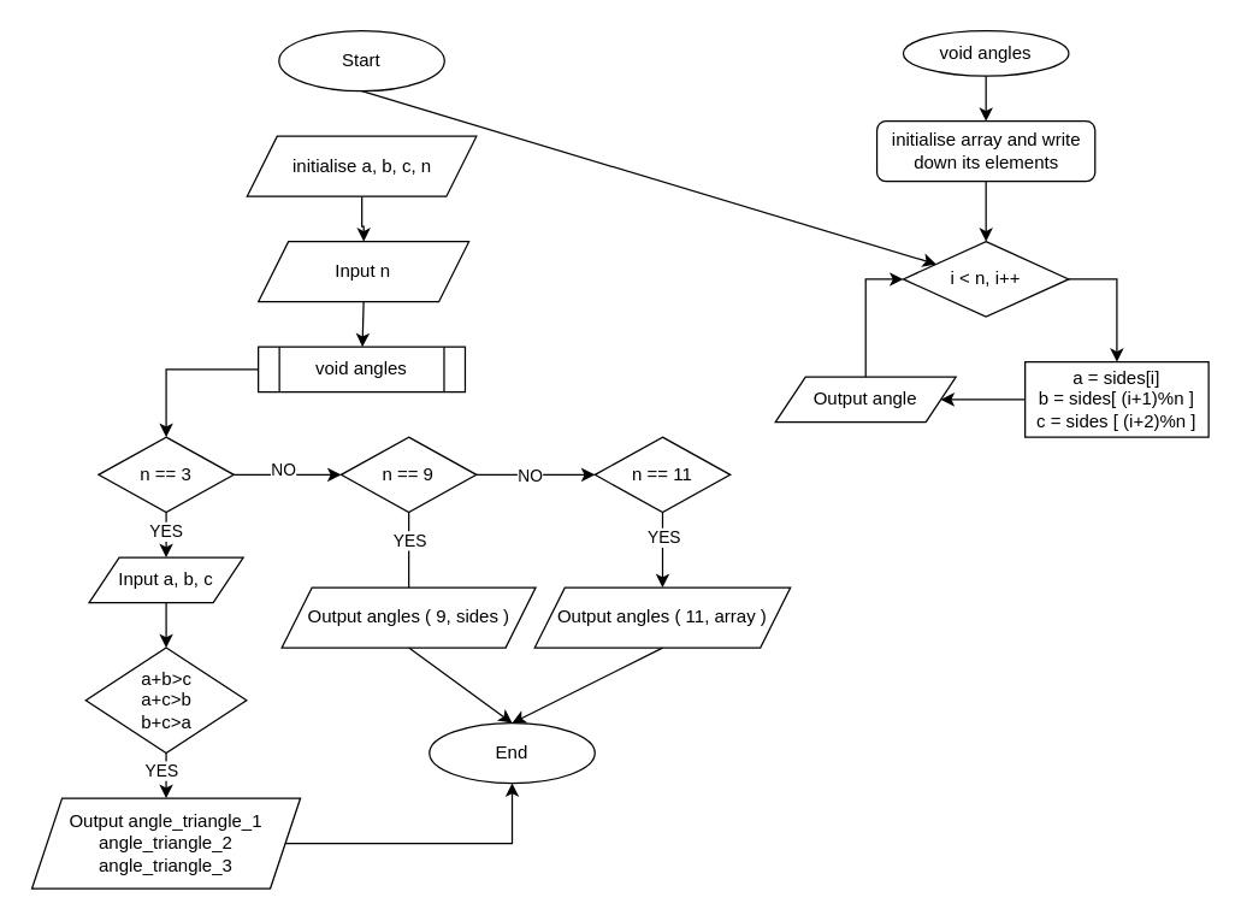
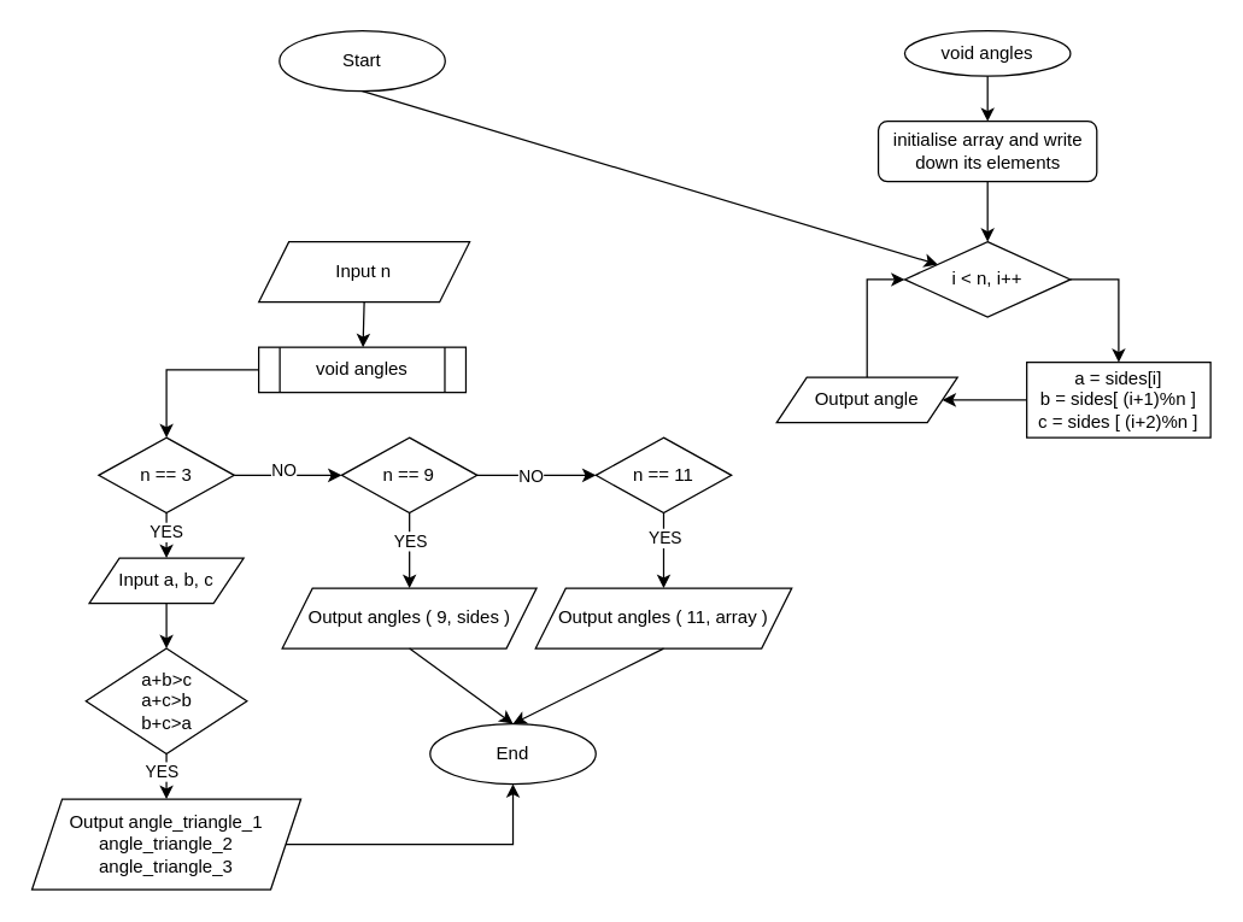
- <mxCell id="5" value="initialise a, b, c, n" style="shape=parallelogram;perimeter=parallelogramPerimeter;whiteSpace=wrap;html=1;fixedSize=1;" vertex="1" parent="1"><mxGeometry x="163.76" y="90" width="152.5" height="40" as="geometry" /></mxCell>
- <mxCell id="4" value="" style="edgeStyle=orthogonalEdgeStyle;rounded=0;orthogonalLoop=1;jettySize=auto;html=1;" edge="1" parent="1" source="5" target="19"><mxGeometry relative="1" as="geometry" /></mxCell>
- <mxCell id="27" value="" style="edgeStyle=orthogonalEdgeStyle;rounded=0;orthogonalLoop=1;jettySize=auto;html=1;endArrow=none;" edge="1" parent="1" source="31" target="32"><mxGeometry relative="1" as="geometry" /></mxCell>
+ <mxCell id="27" value="" style="edgeStyle=orthogonalEdgeStyle;rounded=0;orthogonalLoop=1;jettySize=auto;html=1;" edge="1" parent="1" source="31" target="32"><mxGeometry relative="1" as="geometry" /></mxCell>
